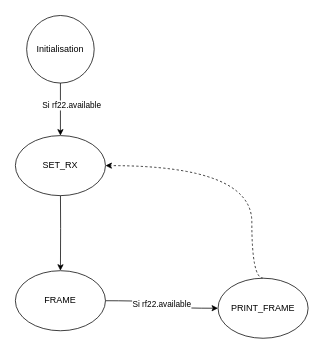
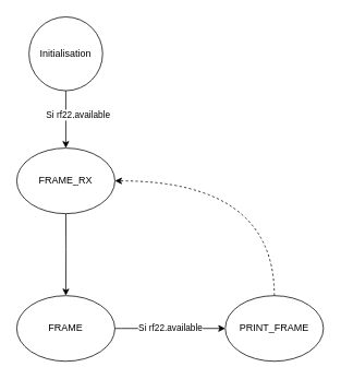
- <mxCell id="9" value="SET_RX" style="ellipse;whiteSpace=wrap;html=1;" vertex="1" parent="1"><mxGeometry x="20" y="180" width="120" height="80" as="geometry" /></mxCell>
+ <mxCell id="9" value="FRAME_RX" style="ellipse;whiteSpace=wrap;html=1;" vertex="1" parent="1"><mxGeometry x="20" y="180" width="120" height="80" as="geometry" /></mxCell>
- <mxCell id="8" value="PRINT_FRAME" style="ellipse;whiteSpace=wrap;html=1;" vertex="1" parent="1"><mxGeometry x="290" y="370" width="120" height="80" as="geometry" /></mxCell>
+ <mxCell id="8" value="PRINT_FRAME" style="ellipse;whiteSpace=wrap;html=1;" vertex="1" parent="1"><mxGeometry x="275" y="360" width="120" height="80" as="geometry" /></mxCell>
